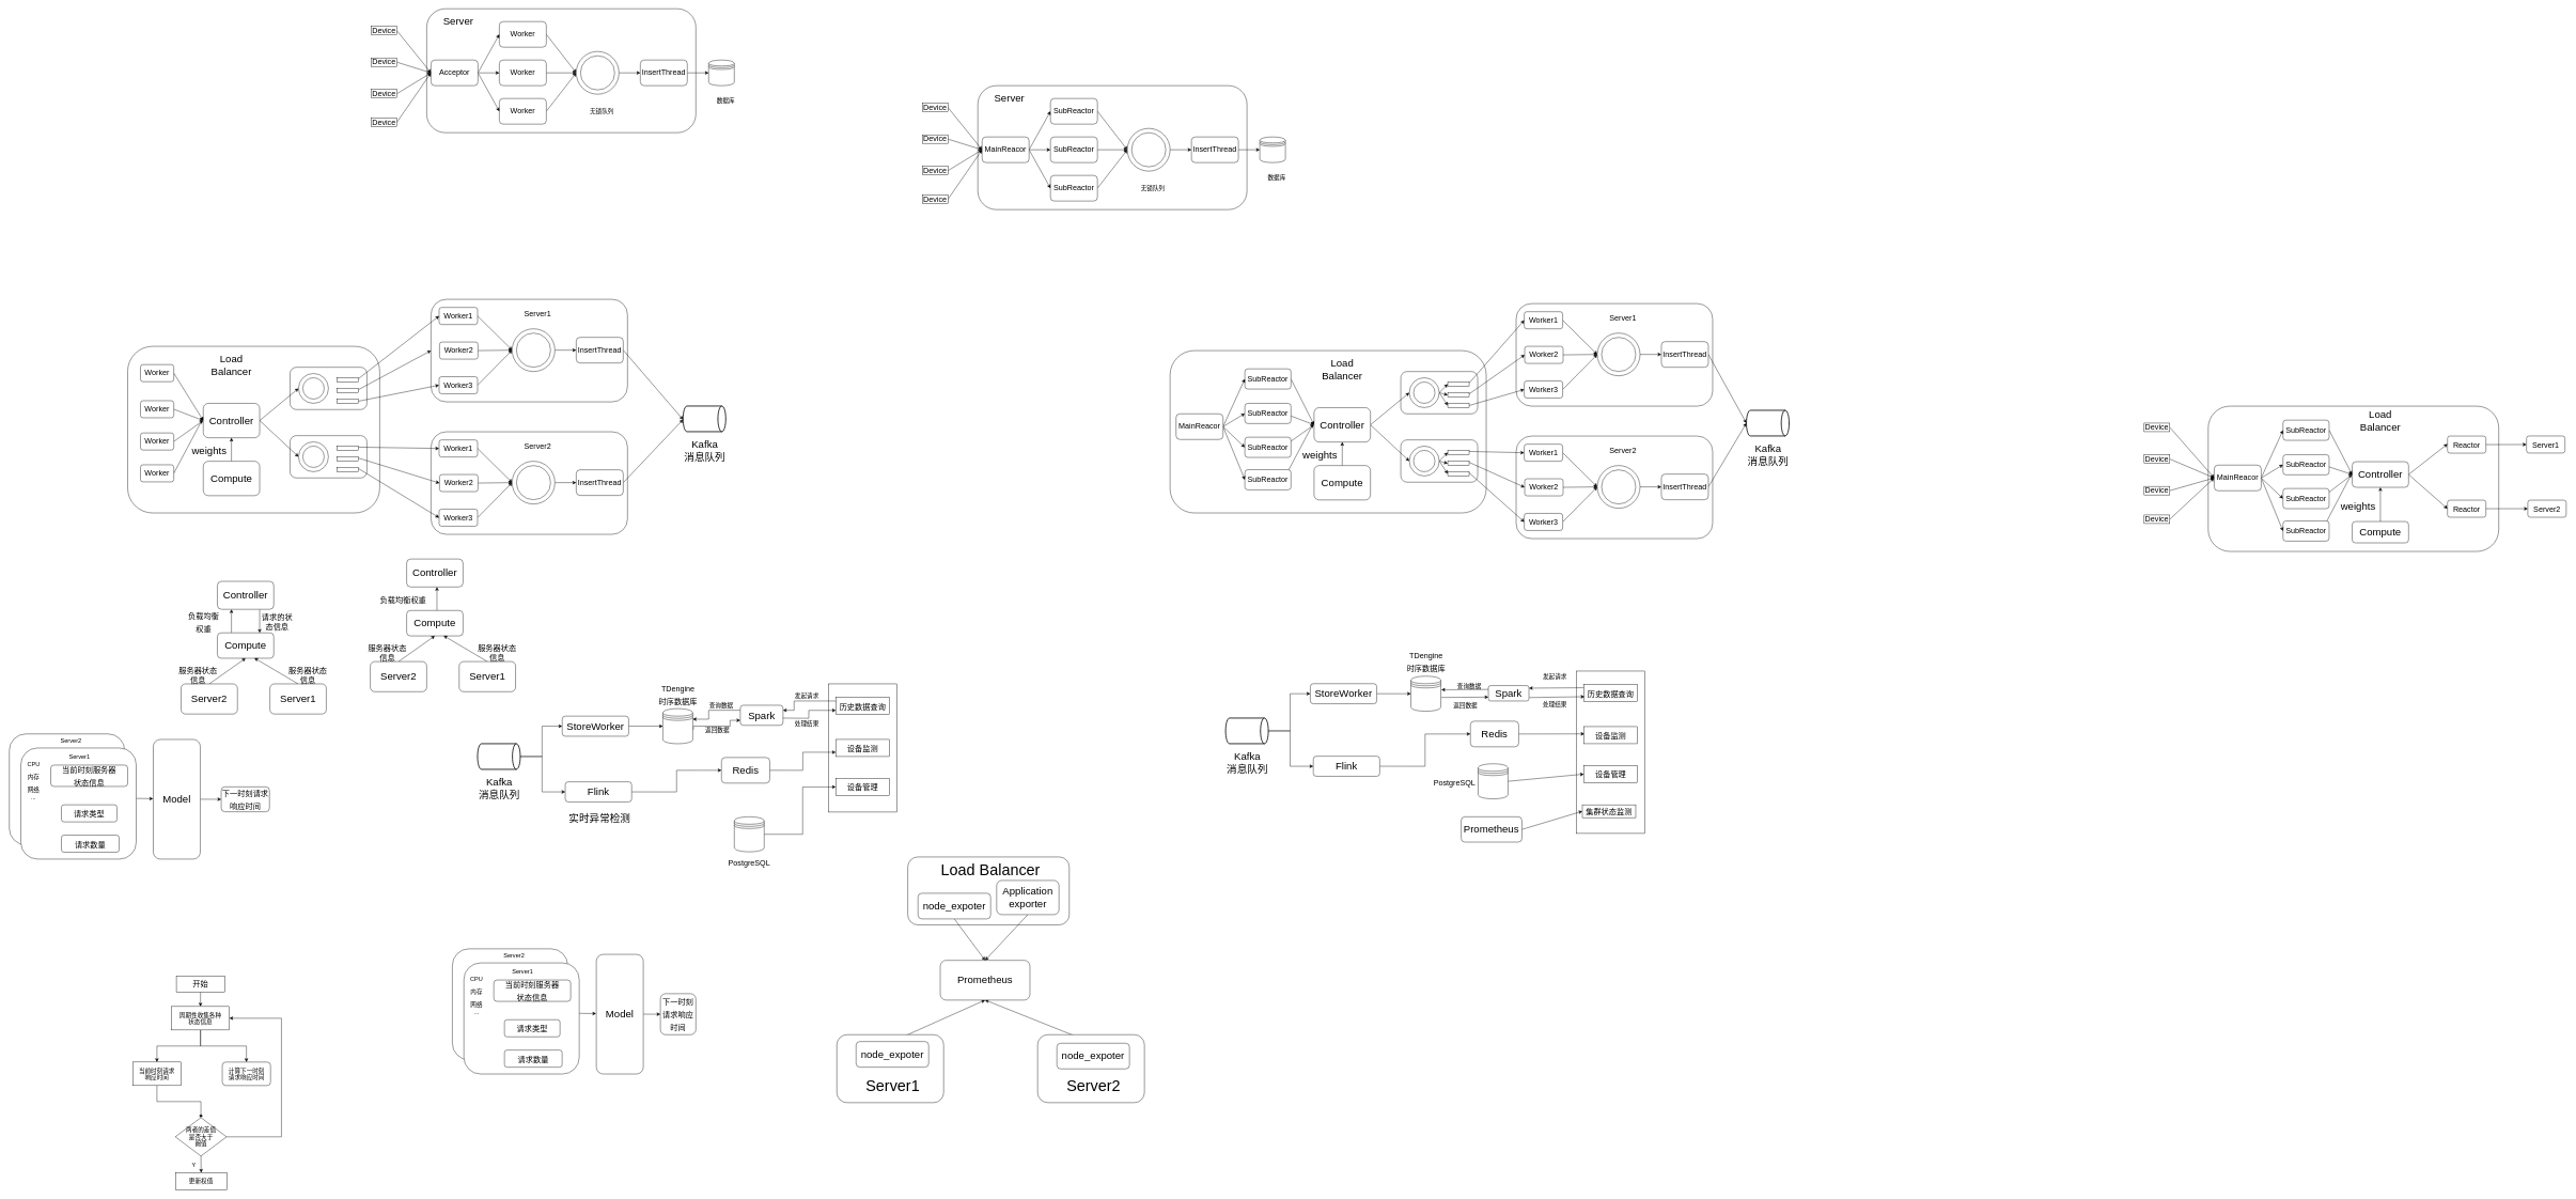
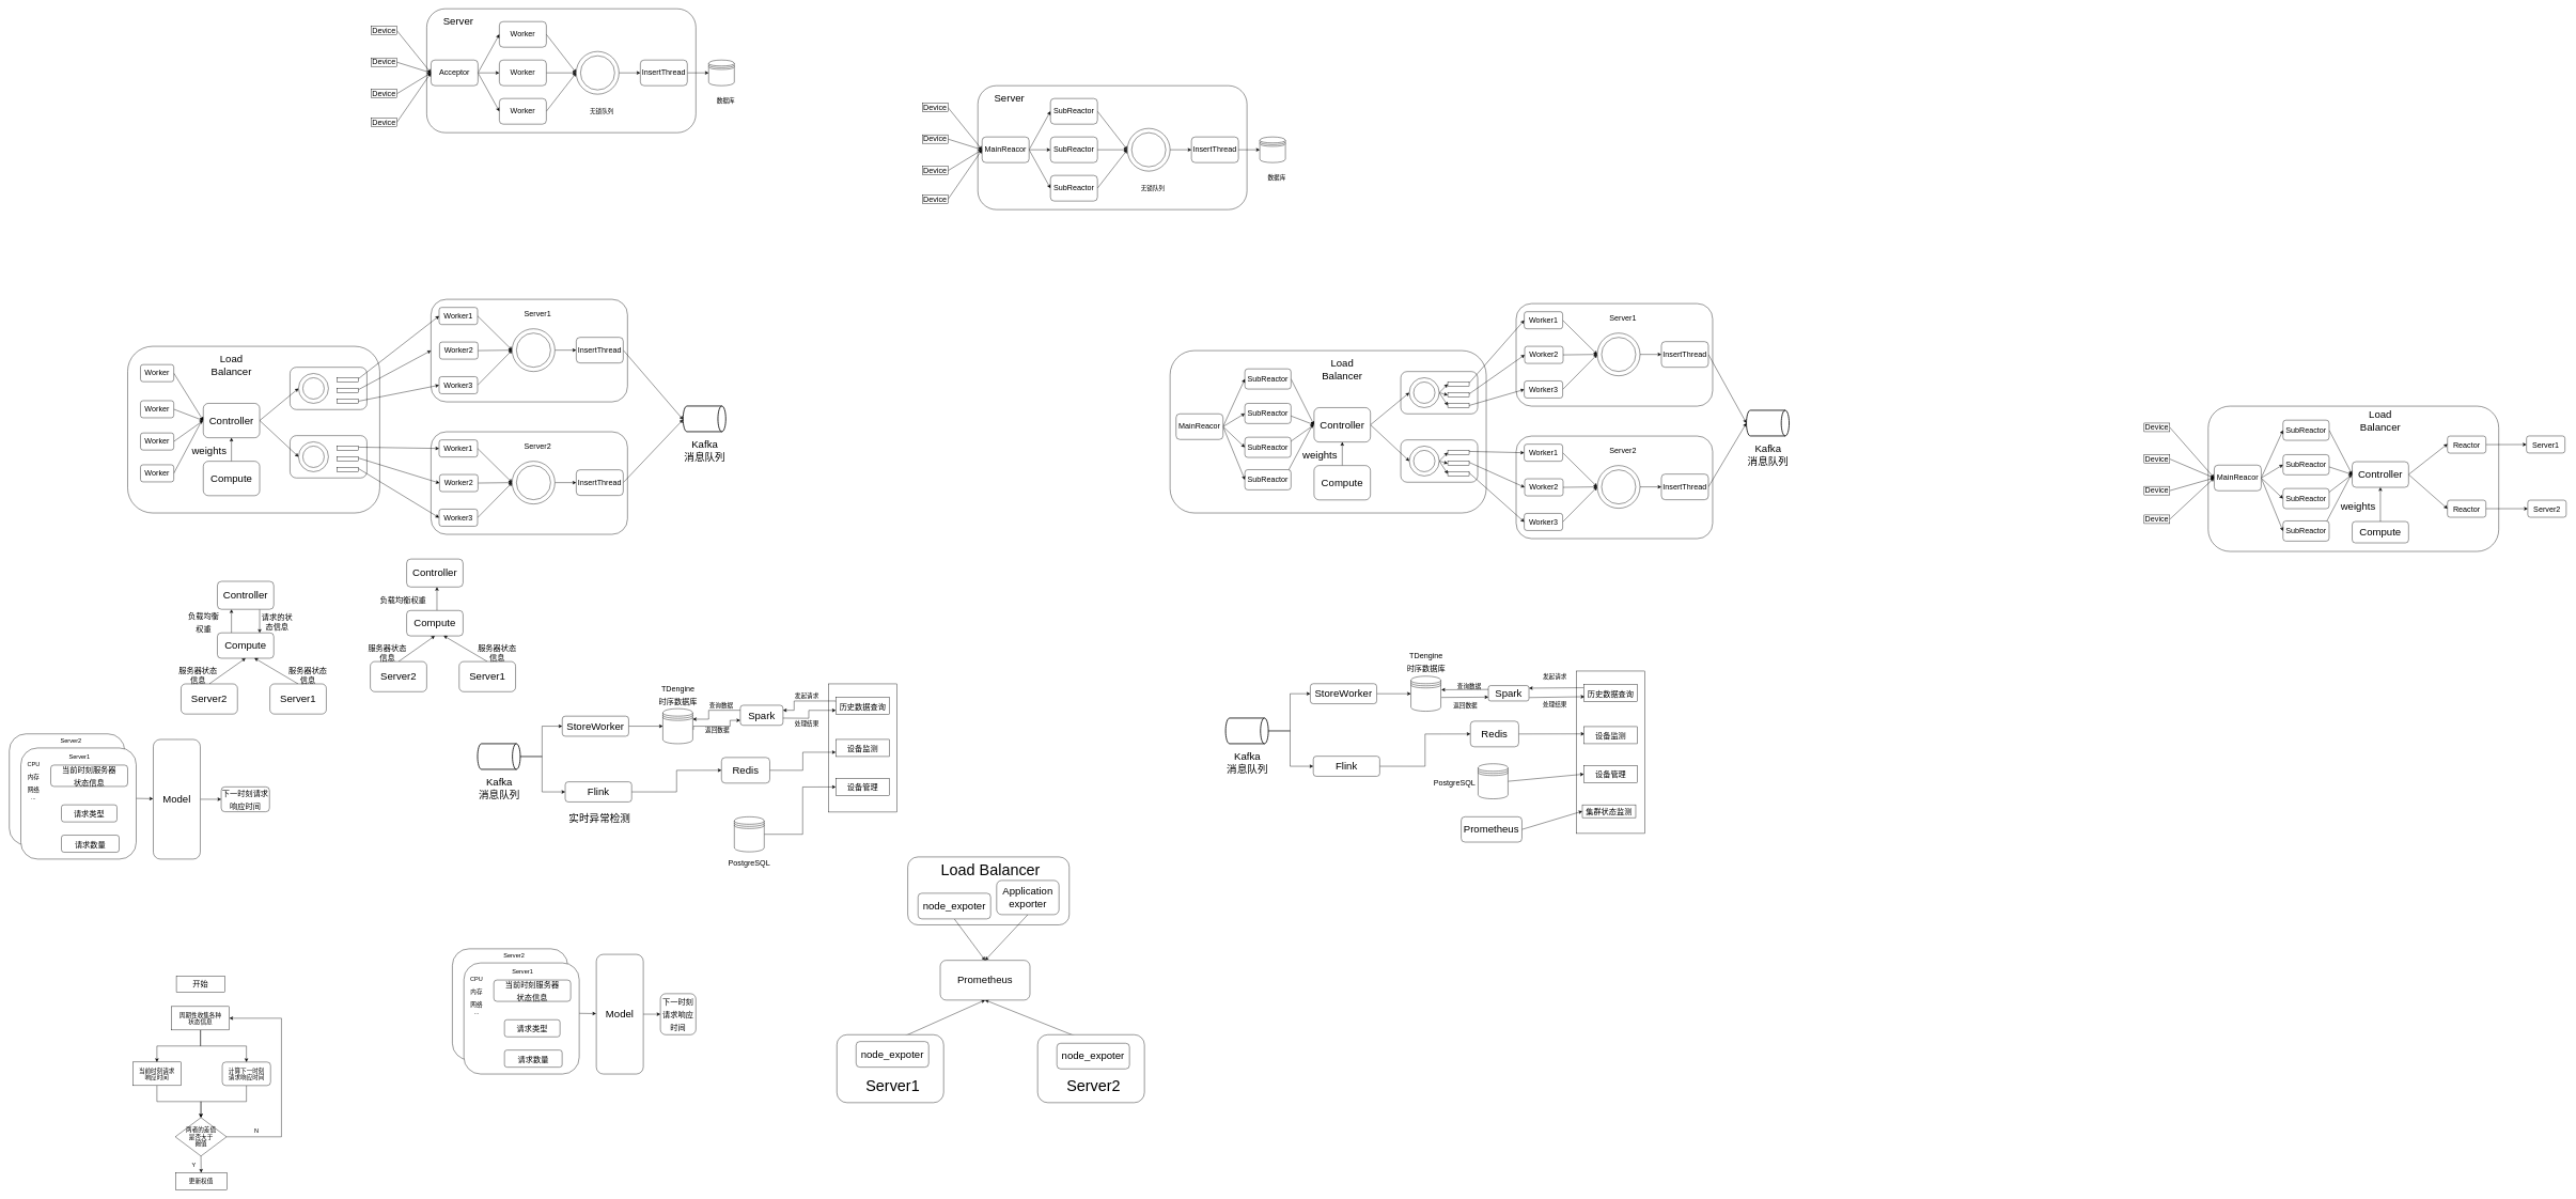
- <mxCell id="153" style="rounded=0;orthogonalLoop=1;jettySize=auto;html=1;exitX=0.5;exitY=1;exitDx=0;exitDy=0;entryX=0.5;entryY=0;entryDx=0;entryDy=0;fontSize=14;" parent="1" source="154" target="157" edge="1"><mxGeometry relative="1" as="geometry" /></mxCell>
+ <mxCell id="148" style="edgeStyle=orthogonalEdgeStyle;rounded=0;orthogonalLoop=1;jettySize=auto;html=1;exitX=0.5;exitY=1;exitDx=0;exitDy=0;entryX=0.5;entryY=0;entryDx=0;entryDy=0;fontSize=14;" parent="1" source="149" target="152" edge="1"><mxGeometry relative="1" as="geometry" /></mxCell>
- <mxCell id="146" style="edgeStyle=orthogonalEdgeStyle;rounded=0;orthogonalLoop=1;jettySize=auto;html=1;exitX=0.5;exitY=1;exitDx=0;exitDy=0;entryX=0.5;entryY=0;entryDx=0;entryDy=0;fontSize=14;endArrow=diamond;" parent="1" source="147" target="152" edge="1"><mxGeometry relative="1" as="geometry" /></mxCell>
+ <mxCell id="146" style="edgeStyle=orthogonalEdgeStyle;rounded=0;orthogonalLoop=1;jettySize=auto;html=1;exitX=0.5;exitY=1;exitDx=0;exitDy=0;entryX=0.5;entryY=0;entryDx=0;entryDy=0;fontSize=14;" parent="1" source="147" target="152" edge="1"><mxGeometry relative="1" as="geometry" /></mxCell>
+ <mxCell id="160" value="N" style="text;html=1;strokeColor=none;fillColor=none;align=center;verticalAlign=middle;whiteSpace=wrap;rounded=0;fontSize=14;" parent="1" vertex="1"><mxGeometry x="569" y="2635" width="60" height="20" as="geometry" /></mxCell>
